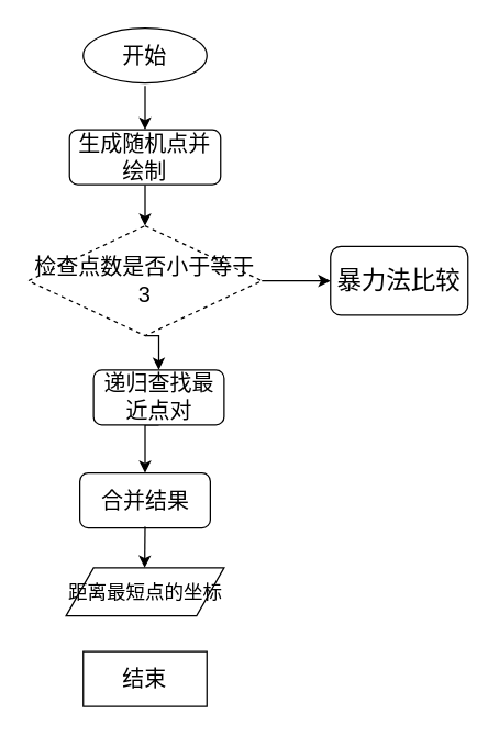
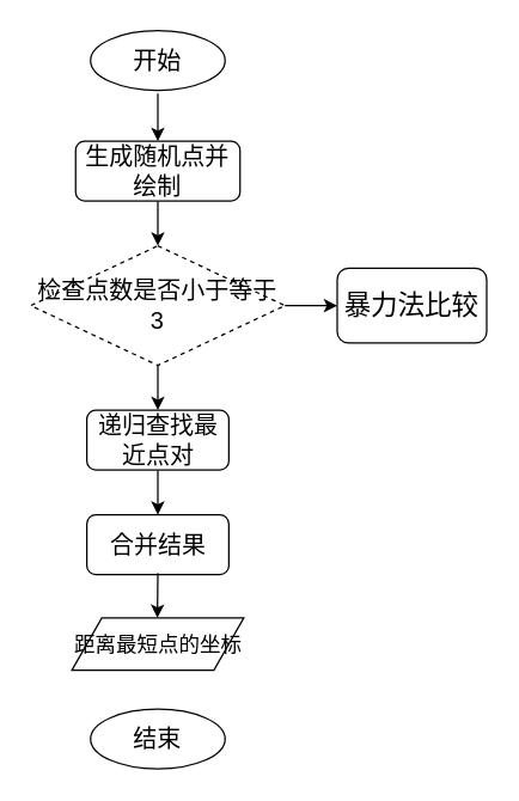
- <mxCell id="9" value="&lt;font style=&quot;font-size: 18px;&quot;&gt;暴力法比较&lt;/font&gt;" style="rounded=1;whiteSpace=wrap;html=1;" parent="1" vertex="1"><mxGeometry x="240" y="179" width="100" height="50" as="geometry" /></mxCell>
+ <mxCell id="9" value="&lt;font style=&quot;font-size: 18px;&quot;&gt;暴力法比较&lt;/font&gt;" style="rounded=1;whiteSpace=wrap;html=1;" parent="1" vertex="1"><mxGeometry x="225" y="179" width="100" height="50" as="geometry" /></mxCell>
- <mxCell id="8" value="&lt;span style=&quot;text-align: start; font-size: medium;&quot;&gt;递归查找最近点对&lt;/span&gt;" style="rounded=1;whiteSpace=wrap;html=1;" parent="1" vertex="1"><mxGeometry x="67.5" y="269" width="95" height="40" as="geometry" /></mxCell>
+ <mxCell id="8" value="&lt;span style=&quot;text-align: start; font-size: medium;&quot;&gt;递归查找最近点对&lt;/span&gt;" style="rounded=1;whiteSpace=wrap;html=1;" parent="1" vertex="1"><mxGeometry x="57.5" y="274" width="95" height="40" as="geometry" /></mxCell>
- <mxCell id="13" value="&lt;font size=&quot;3&quot;&gt;结束&lt;/font&gt;" style="whiteSpace=wrap;html=1;rounded=0;" parent="1" vertex="1"><mxGeometry x="60" y="474" width="90" height="40" as="geometry" /></mxCell>
+ <mxCell id="13" value="&lt;font size=&quot;3&quot;&gt;结束&lt;/font&gt;" style="ellipse;whiteSpace=wrap;html=1;" parent="1" vertex="1"><mxGeometry x="60" y="474" width="90" height="40" as="geometry" /></mxCell>
